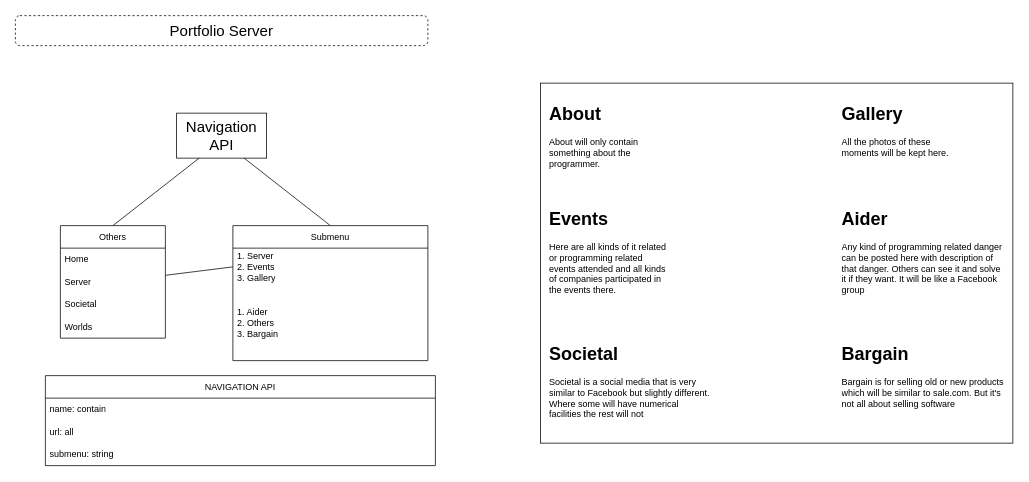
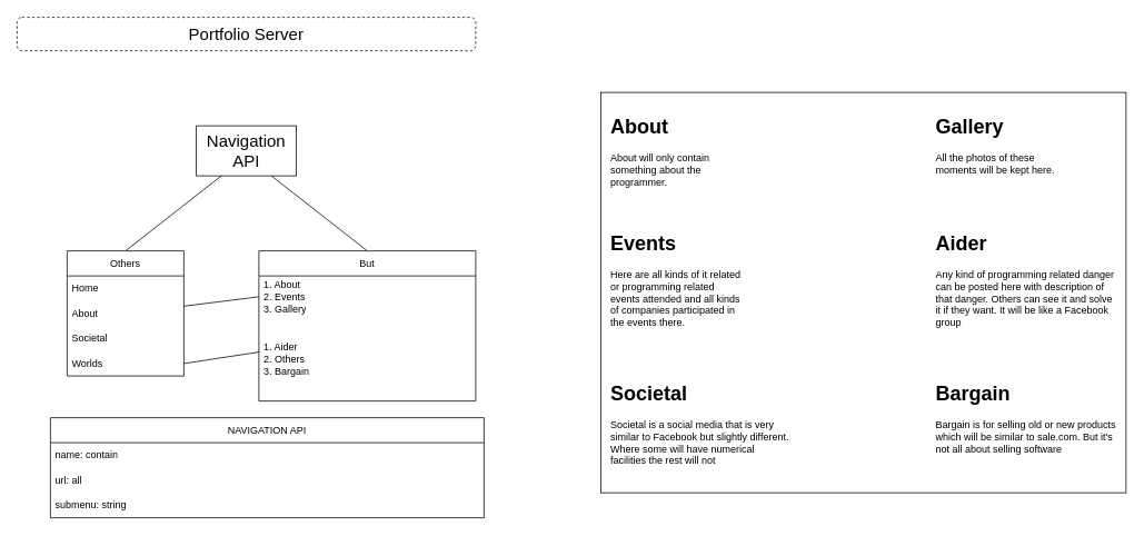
- <mxCell id="11" value="Submenu" style="swimlane;fontStyle=0;childLayout=stackLayout;horizontal=1;startSize=30;horizontalStack=0;resizeParent=1;resizeParentMax=0;resizeLast=0;collapsible=1;marginBottom=0;whiteSpace=wrap;html=1;" vertex="1" parent="1"><mxGeometry x="310" y="300" width="260" height="180" as="geometry" /></mxCell>
+ <mxCell id="11" value="But" style="swimlane;fontStyle=0;childLayout=stackLayout;horizontal=1;startSize=30;horizontalStack=0;resizeParent=1;resizeParentMax=0;resizeLast=0;collapsible=1;marginBottom=0;whiteSpace=wrap;html=1;" vertex="1" parent="1"><mxGeometry x="310" y="300" width="260" height="180" as="geometry" /></mxCell>
- <mxCell id="12" value="1. Server&lt;div&gt;2.&amp;nbsp;Events&lt;/div&gt;&lt;div&gt;3. Gallery&lt;/div&gt;" style="text;strokeColor=none;fillColor=none;align=left;verticalAlign=middle;spacingLeft=4;spacingRight=4;overflow=hidden;points=[[0,0.5],[1,0.5]];portConstraint=eastwest;rotatable=0;whiteSpace=wrap;html=1;" vertex="1" parent="11"><mxGeometry y="30" width="260" height="50" as="geometry" /></mxCell>
+ <mxCell id="12" value="1. About&lt;div&gt;2.&amp;nbsp;Events&lt;/div&gt;&lt;div&gt;3. Gallery&lt;/div&gt;" style="text;strokeColor=none;fillColor=none;align=left;verticalAlign=middle;spacingLeft=4;spacingRight=4;overflow=hidden;points=[[0,0.5],[1,0.5]];portConstraint=eastwest;rotatable=0;whiteSpace=wrap;html=1;" vertex="1" parent="11"><mxGeometry y="30" width="260" height="50" as="geometry" /></mxCell>
- <mxCell id="8" value="Server" style="text;strokeColor=none;fillColor=none;align=left;verticalAlign=middle;spacingLeft=4;spacingRight=4;overflow=hidden;points=[[0,0.5],[1,0.5]];portConstraint=eastwest;rotatable=0;whiteSpace=wrap;html=1;" vertex="1" parent="6"><mxGeometry y="60" width="140" height="30" as="geometry" /></mxCell>
+ <mxCell id="8" value="About" style="text;strokeColor=none;fillColor=none;align=left;verticalAlign=middle;spacingLeft=4;spacingRight=4;overflow=hidden;points=[[0,0.5],[1,0.5]];portConstraint=eastwest;rotatable=0;whiteSpace=wrap;html=1;" vertex="1" parent="6"><mxGeometry y="60" width="140" height="30" as="geometry" /></mxCell>
+ <mxCell id="22" value="" style="endArrow=none;html=1;rounded=0;fontFamily=Helvetica;fontSize=12;fontColor=default;fontStyle=0;exitX=1;exitY=0.5;exitDx=0;exitDy=0;entryX=0.003;entryY=0.412;entryDx=0;entryDy=0;entryPerimeter=0;" edge="1" parent="1" source="10" target="13"><mxGeometry width="50" height="50" relative="1" as="geometry"><mxPoint x="530" y="330" as="sourcePoint" /><mxPoint x="580" y="280" as="targetPoint" /></mxGeometry></mxCell>
